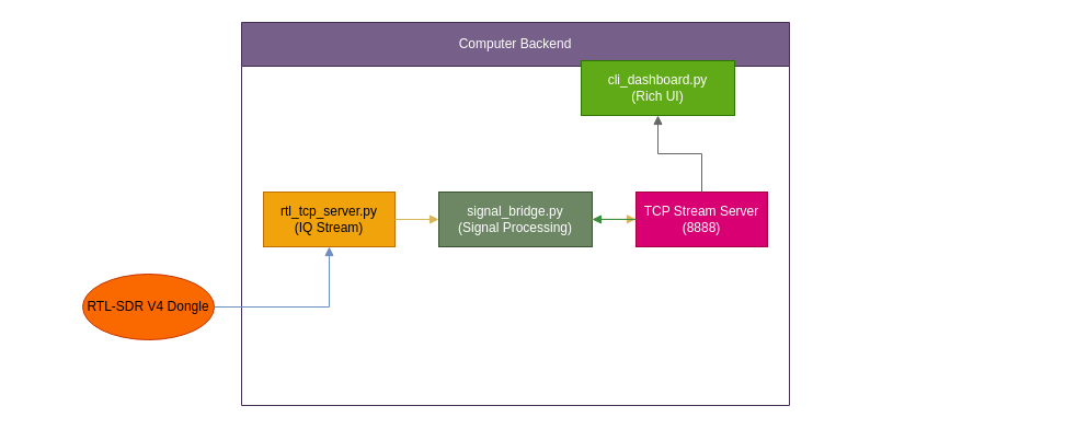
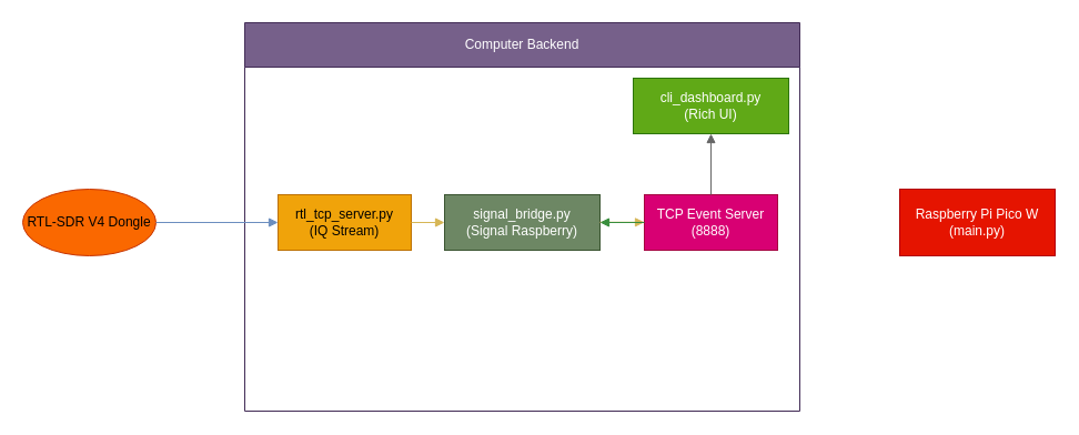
- <mxCell id="7" value="cli_dashboard.py&lt;br&gt;(Rich UI)" style="shape=rectangle;whiteSpace=wrap;html=1;fillColor=#60a917;strokeColor=#2D7600;fontColor=#ffffff;" parent="3" vertex="1"><mxGeometry x="310" y="35" width="140" height="50" as="geometry" /></mxCell>
+ <mxCell id="7" value="cli_dashboard.py&lt;br&gt;(Rich UI)" style="shape=rectangle;whiteSpace=wrap;html=1;fillColor=#60a917;strokeColor=#2D7600;fontColor=#ffffff;" parent="3" vertex="1"><mxGeometry x="350" y="50" width="140" height="50" as="geometry" /></mxCell>
- <mxCell id="4" value="rtl_tcp_server.py&lt;br&gt;(IQ Stream)" style="shape=rectangle;whiteSpace=wrap;html=1;fillColor=#f0a30a;strokeColor=#BD7000;fontColor=#000000;" parent="3" vertex="1"><mxGeometry x="20" y="155" width="120" height="50" as="geometry" /></mxCell>
+ <mxCell id="4" value="rtl_tcp_server.py&lt;br&gt;(IQ Stream)" style="shape=rectangle;whiteSpace=wrap;html=1;fillColor=#f0a30a;strokeColor=#BD7000;fontColor=#000000;" parent="3" vertex="1"><mxGeometry x="30" y="155" width="120" height="50" as="geometry" /></mxCell>
- <mxCell id="5" value="signal_bridge.py&lt;br&gt;(Signal Processing)" style="shape=rectangle;whiteSpace=wrap;html=1;fillColor=#6d8764;strokeColor=#3A5431;fontColor=#ffffff;" parent="3" vertex="1"><mxGeometry x="180" y="155" width="140" height="50" as="geometry" /></mxCell>
+ <mxCell id="5" value="signal_bridge.py&lt;br&gt;(Signal Raspberry)" style="shape=rectangle;whiteSpace=wrap;html=1;fillColor=#6d8764;strokeColor=#3A5431;fontColor=#ffffff;" parent="3" vertex="1"><mxGeometry x="180" y="155" width="140" height="50" as="geometry" /></mxCell>
- <mxCell id="6" value="TCP Stream Server&lt;br&gt;(8888)" style="shape=rectangle;whiteSpace=wrap;html=1;fillColor=#d80073;strokeColor=#A50040;fontColor=#ffffff;" parent="3" vertex="1"><mxGeometry x="360" y="155" width="120" height="50" as="geometry" /></mxCell>
+ <mxCell id="6" value="TCP Event Server&lt;br&gt;(8888)" style="shape=rectangle;whiteSpace=wrap;html=1;fillColor=#d80073;strokeColor=#A50040;fontColor=#ffffff;" parent="3" vertex="1"><mxGeometry x="360" y="155" width="120" height="50" as="geometry" /></mxCell>
+ <mxCell id="9" value="Raspberry Pi Pico W&lt;br&gt;(main.py)" style="shape=rectangle;whiteSpace=wrap;html=1;fillColor=#e51400;strokeColor=#B20000;fontColor=#ffffff;" parent="1" vertex="1"><mxGeometry x="810" y="170" width="140" height="60" as="geometry" /></mxCell>
- <mxCell id="2" value="RTL-SDR V4 Dongle" style="shape=ellipse;whiteSpace=wrap;html=1;fillColor=#fa6800;strokeColor=#C73500;fontColor=#000000;" parent="1" vertex="1"><mxGeometry x="75" y="250" width="120" height="60" as="geometry" /></mxCell>
+ <mxCell id="2" value="RTL-SDR V4 Dongle" style="shape=ellipse;whiteSpace=wrap;html=1;fillColor=#fa6800;strokeColor=#C73500;fontColor=#000000;" parent="1" vertex="1"><mxGeometry y="170" width="120" height="60" as="geometry" x="20" /></mxCell>
